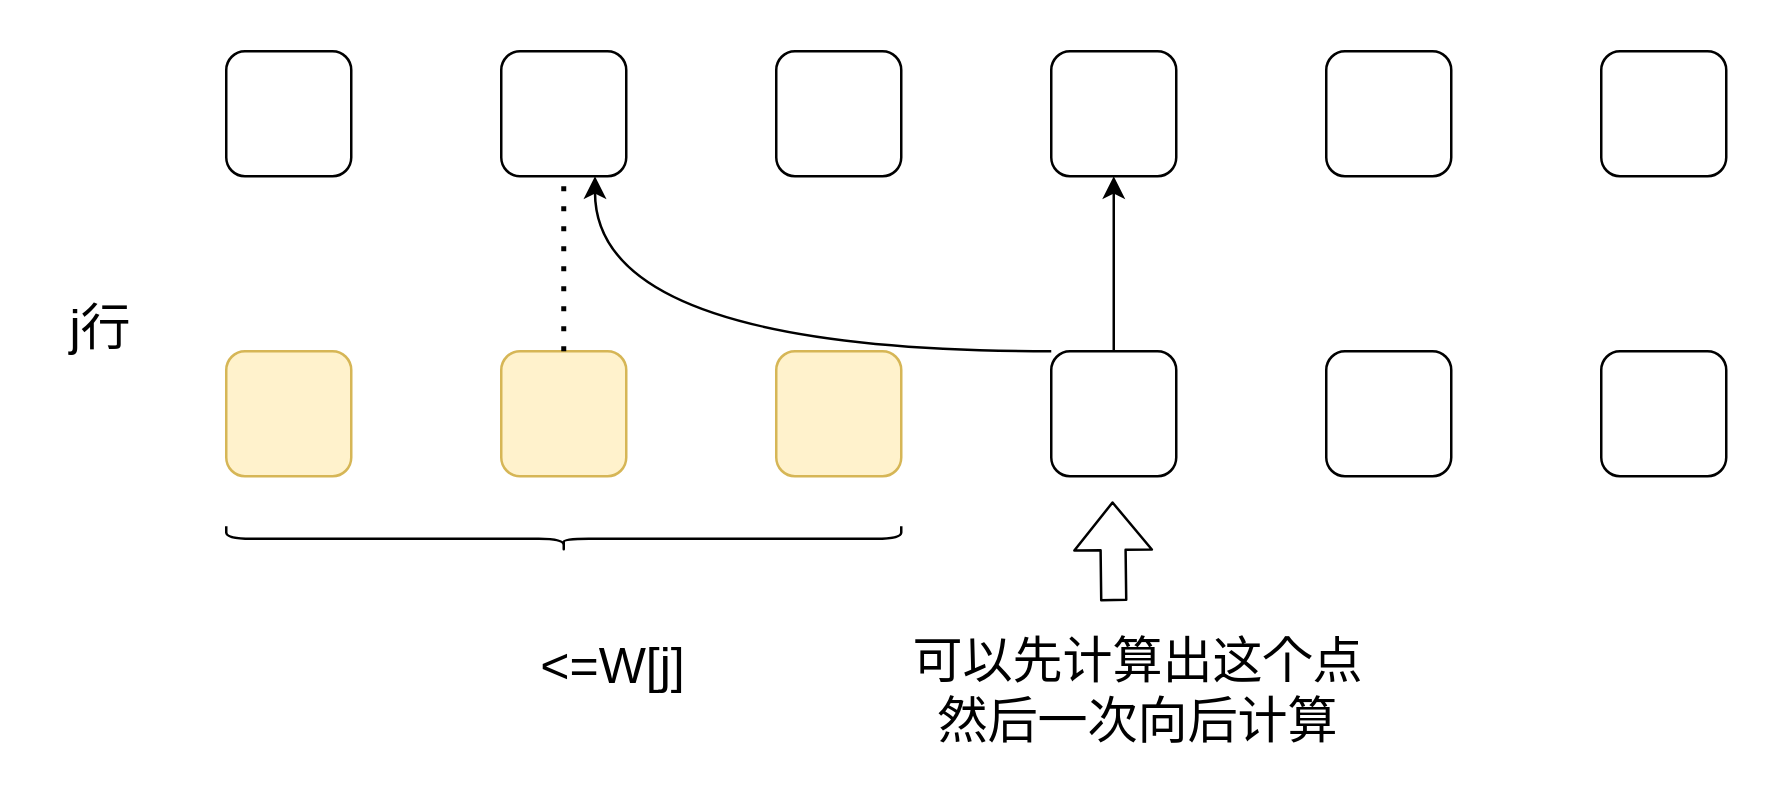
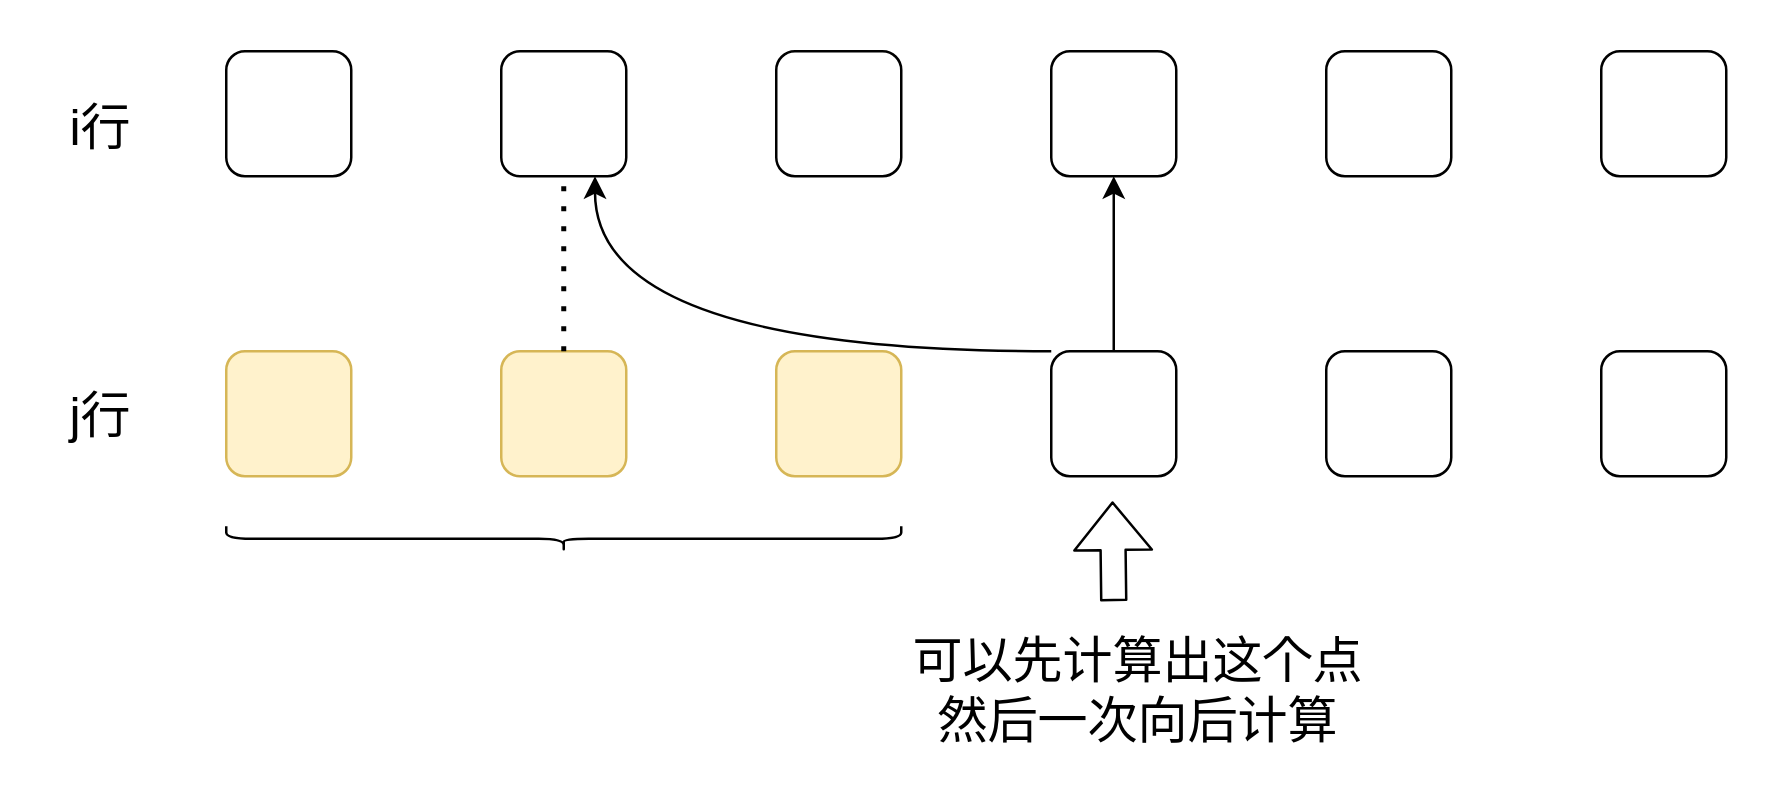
+ <mxCell id="18" value="i行" style="text;html=1;strokeColor=none;fillColor=none;align=center;verticalAlign=middle;whiteSpace=wrap;rounded=0;fontSize=20;" vertex="1" parent="1"><mxGeometry x="20" y="40" width="40" height="20" as="geometry" /></mxCell>
- <mxCell id="19" value="j行" style="text;html=1;strokeColor=none;fillColor=none;align=center;verticalAlign=middle;whiteSpace=wrap;rounded=0;fontSize=20;" vertex="1" parent="1"><mxGeometry x="20" y="120" width="40" height="20" as="geometry" /></mxCell>
+ <mxCell id="19" value="j行" style="text;html=1;strokeColor=none;fillColor=none;align=center;verticalAlign=middle;whiteSpace=wrap;rounded=0;fontSize=20;" vertex="1" parent="1"><mxGeometry x="20" y="155" width="40" height="20" as="geometry" /></mxCell>
- <mxCell id="17" value="&amp;lt;=W[j]" style="text;html=1;strokeColor=none;fillColor=none;align=center;verticalAlign=middle;whiteSpace=wrap;rounded=0;fontSize=20;" vertex="1" parent="1"><mxGeometry x="200" y="240" width="90" height="50" as="geometry" /></mxCell>
